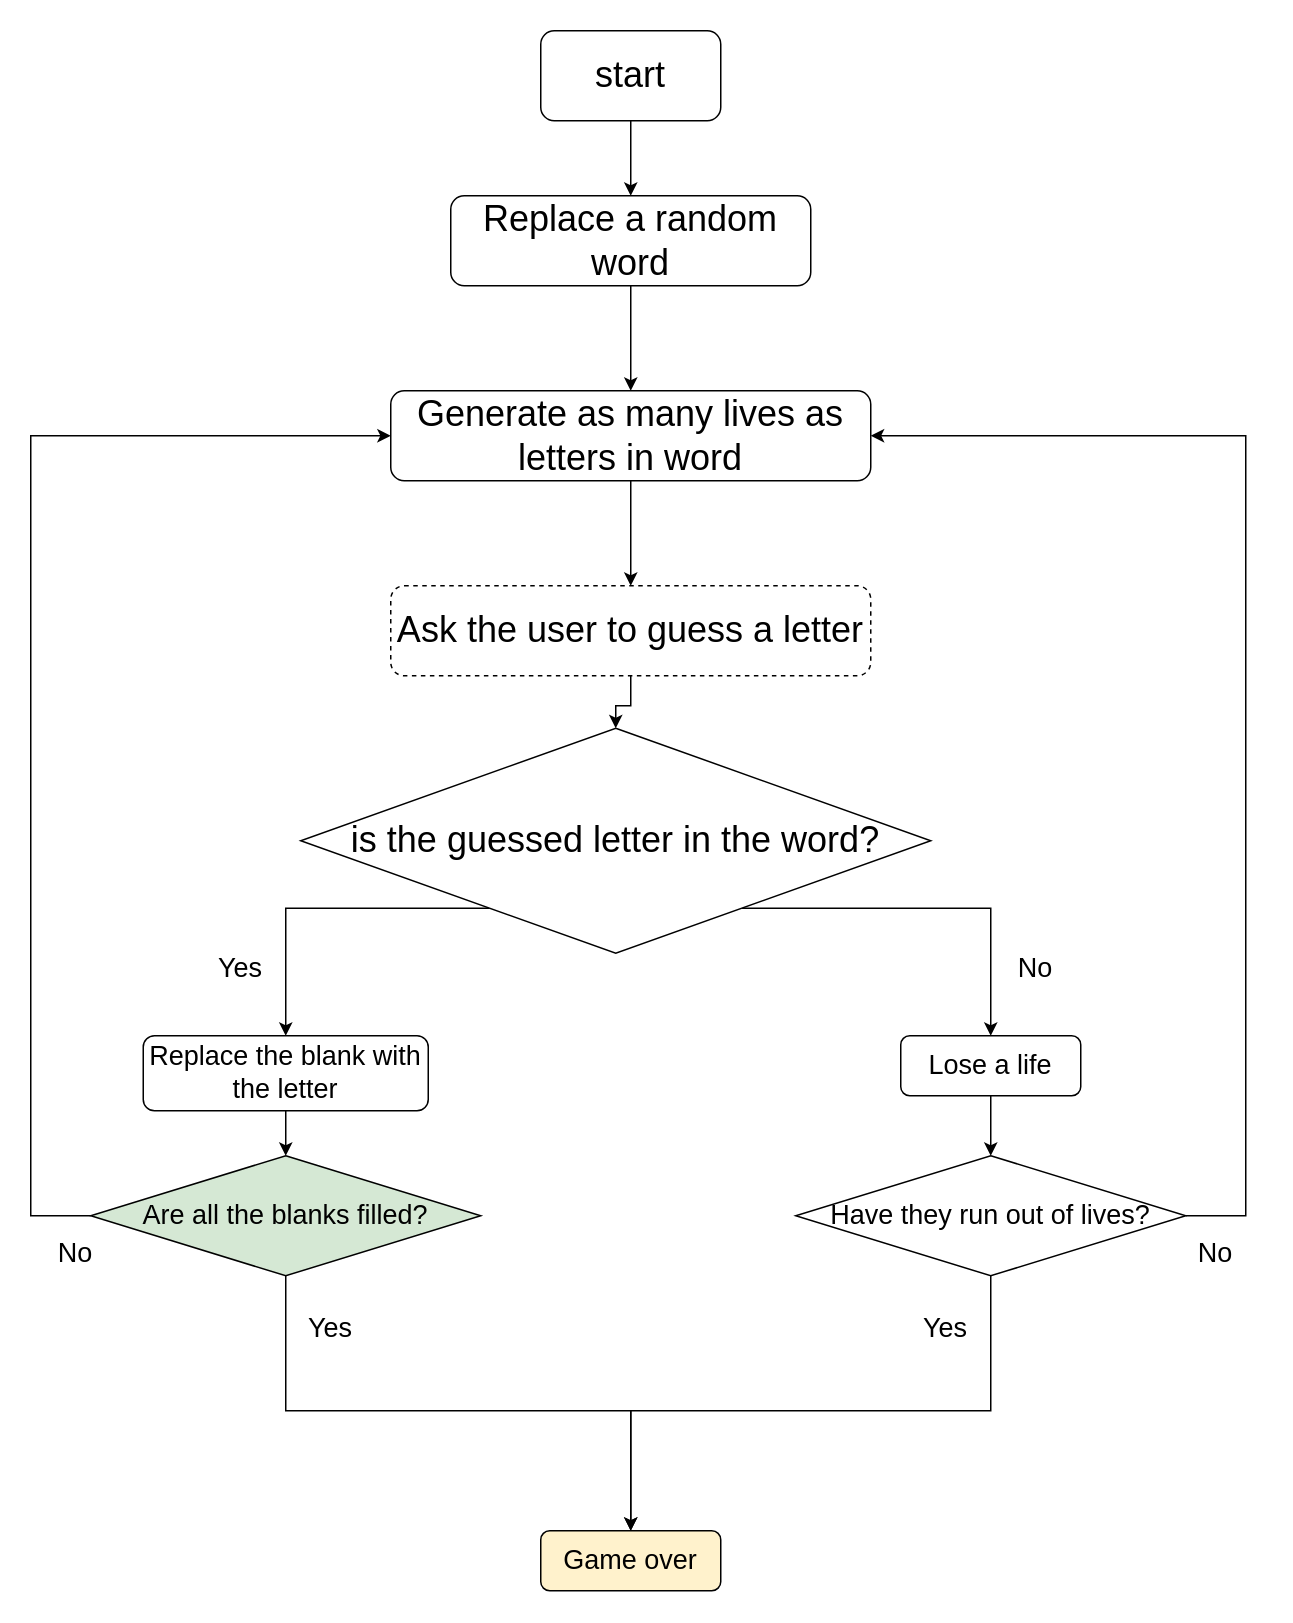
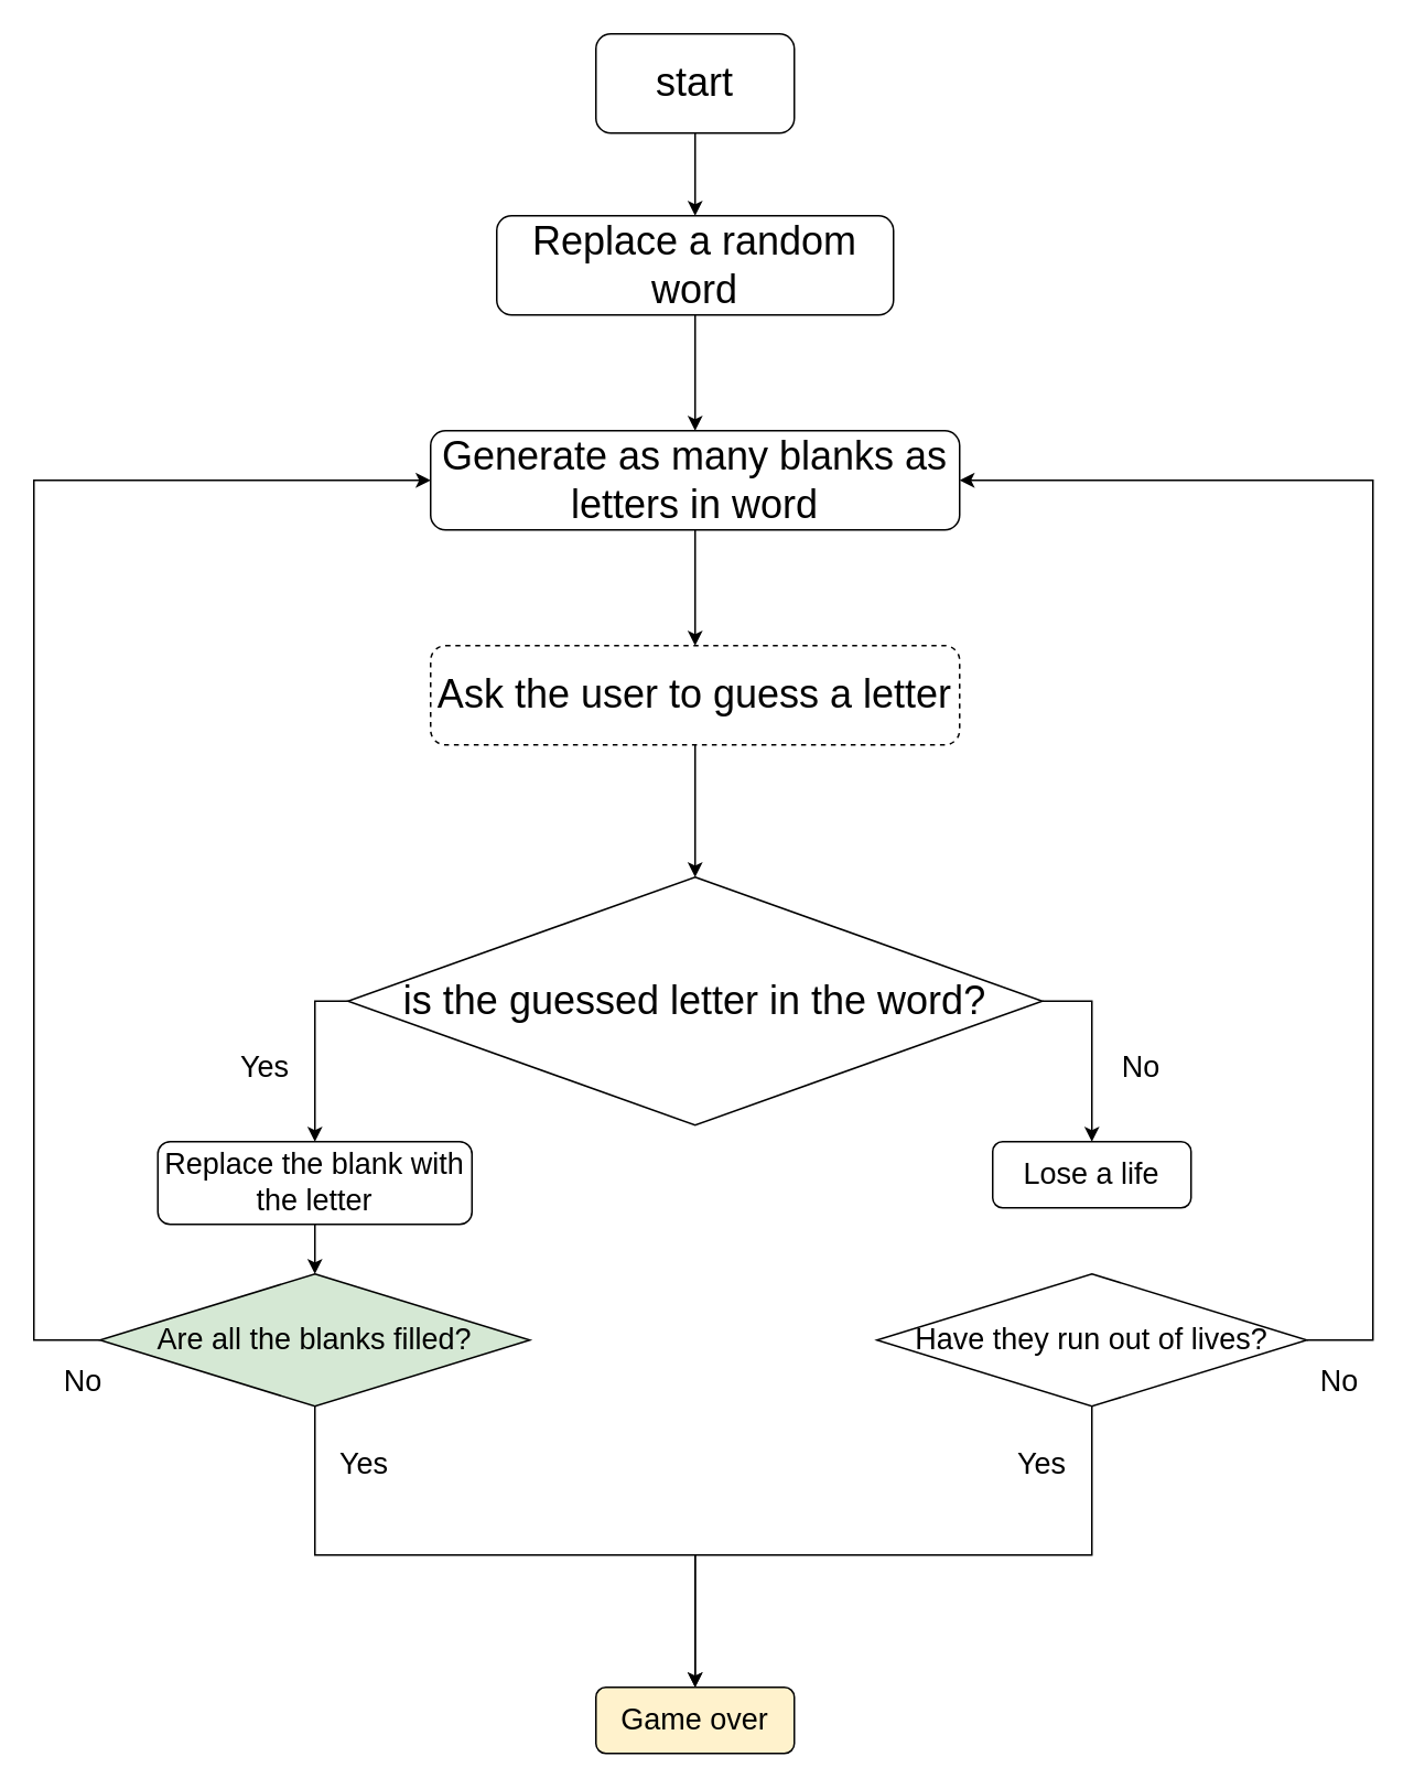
- <mxCell id="8" value="&lt;font style=&quot;font-size: 24px;&quot;&gt;Generate as many lives as letters in word&lt;/font&gt;" style="rounded=1;whiteSpace=wrap;html=1;" vertex="1" parent="1"><mxGeometry x="260" y="260" width="320" height="60" as="geometry" /></mxCell>
+ <mxCell id="8" value="&lt;font style=&quot;font-size: 24px;&quot;&gt;Generate as many blanks as letters in word&lt;/font&gt;" style="rounded=1;whiteSpace=wrap;html=1;" vertex="1" parent="1"><mxGeometry x="260" y="260" width="320" height="60" as="geometry" /></mxCell>
- <mxCell id="13" value="&lt;font style=&quot;font-size: 24px;&quot;&gt;is the guessed letter in the word?&lt;/font&gt;" style="rhombus;whiteSpace=wrap;html=1;" vertex="1" parent="1"><mxGeometry x="200" y="485" width="420" height="150" as="geometry" /></mxCell>
+ <mxCell id="13" value="&lt;font style=&quot;font-size: 24px;&quot;&gt;is the guessed letter in the word?&lt;/font&gt;" style="rhombus;whiteSpace=wrap;html=1;" vertex="1" parent="1"><mxGeometry x="210" y="530" width="420" height="150" as="geometry" /></mxCell>
- <mxCell id="14" style="edgeStyle=orthogonalEdgeStyle;rounded=0;orthogonalLoop=1;jettySize=auto;html=1;" edge="1" parent="1" source="15" target="22"><mxGeometry relative="1" as="geometry"><mxPoint x="660" y="810" as="targetPoint" /></mxGeometry></mxCell>
